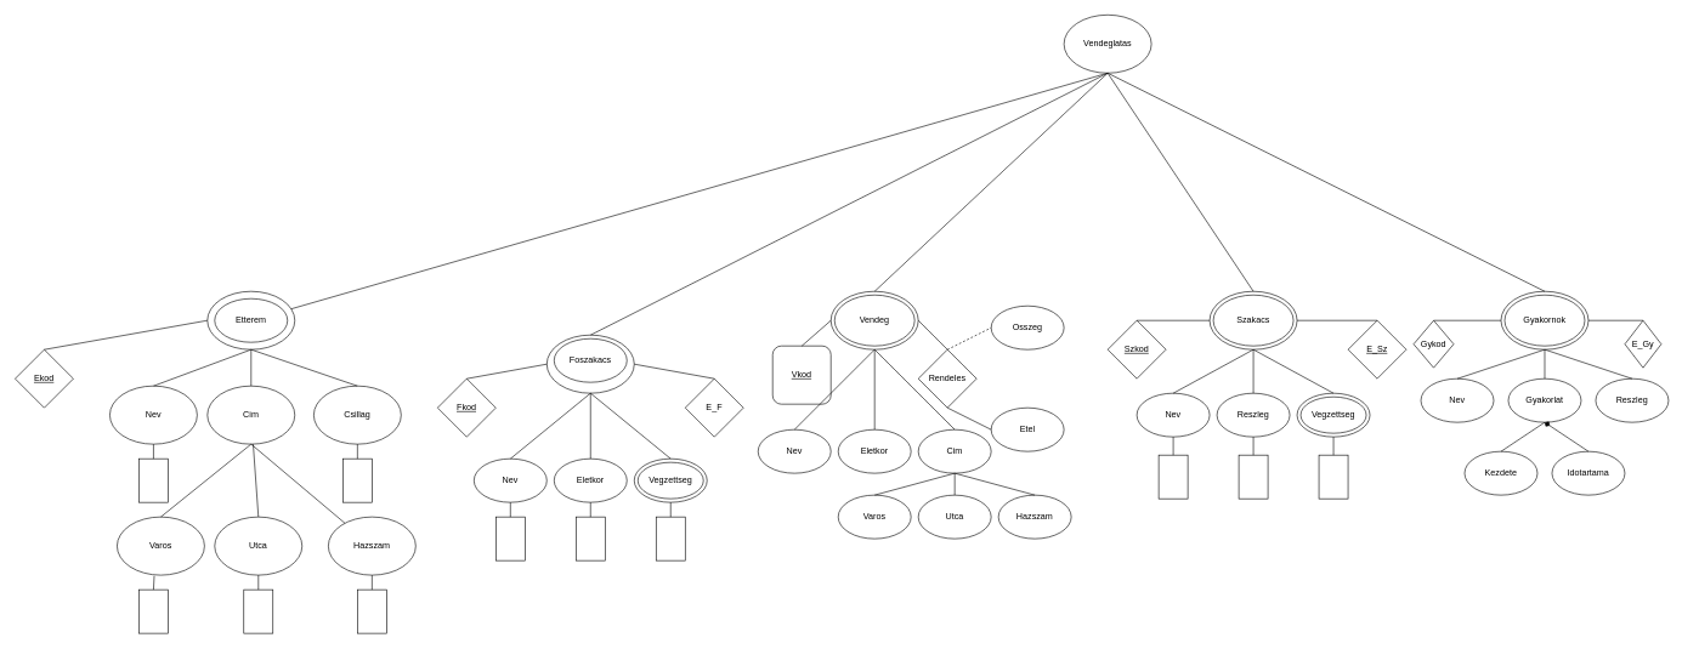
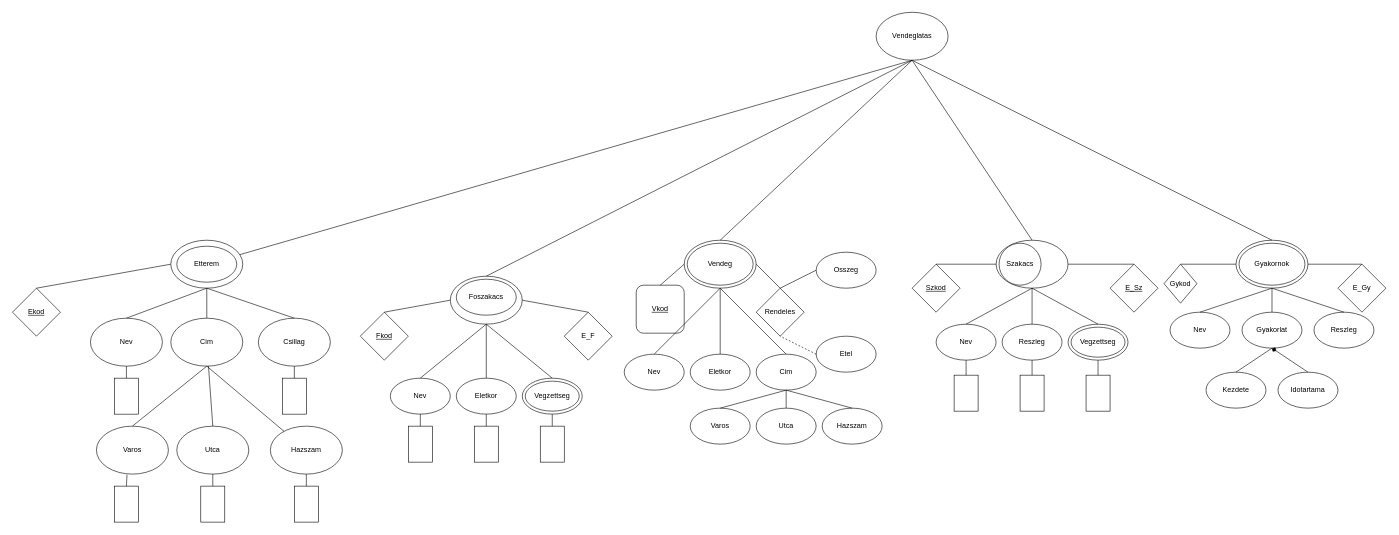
- <mxCell id="74" value="Szakacs" style="ellipse;whiteSpace=wrap;html=1;" vertex="1" parent="1"><mxGeometry x="1665" y="405" width="110" height="70" as="geometry" /></mxCell>
+ <mxCell id="74" value="Szakacs" style="ellipse;whiteSpace=wrap;html=1;" vertex="1" parent="1"><mxGeometry x="1665" y="405" width="70" height="70" as="geometry" /></mxCell>
- <mxCell id="70" value="" style="endArrow=none;html=1;rounded=0;entryX=0;entryY=0.5;entryDx=0;entryDy=0;exitX=0.5;exitY=0;exitDx=0;exitDy=0;dashed=1;" edge="1" parent="1" source="53" target="69"><mxGeometry width="50" height="50" relative="1" as="geometry"><mxPoint x="970" y="650" as="sourcePoint" /><mxPoint x="1020" y="600" as="targetPoint" /></mxGeometry></mxCell>
+ <mxCell id="70" value="" style="endArrow=none;html=1;rounded=0;entryX=0;entryY=0.5;entryDx=0;entryDy=0;exitX=0.5;exitY=0;exitDx=0;exitDy=0;" edge="1" parent="1" source="53" target="69"><mxGeometry width="50" height="50" relative="1" as="geometry"><mxPoint x="970" y="650" as="sourcePoint" /><mxPoint x="1020" y="600" as="targetPoint" /></mxGeometry></mxCell>
- <mxCell id="108" value="E_Gy" style="rhombus;whiteSpace=wrap;html=1;" vertex="1" parent="1"><mxGeometry x="2230" y="440" width="50" height="65" as="geometry" /></mxCell>
+ <mxCell id="108" value="E_Gy" style="rhombus;whiteSpace=wrap;html=1;" vertex="1" parent="1"><mxGeometry x="2230" y="440" width="80" height="80" as="geometry" /></mxCell>
- <mxCell id="71" value="" style="endArrow=none;html=1;rounded=0;entryX=0.5;entryY=1;entryDx=0;entryDy=0;exitX=0;exitY=0.5;exitDx=0;exitDy=0;" edge="1" parent="1" source="68" target="53"><mxGeometry width="50" height="50" relative="1" as="geometry"><mxPoint x="970" y="650" as="sourcePoint" /><mxPoint x="1020" y="600" as="targetPoint" /></mxGeometry></mxCell>
+ <mxCell id="71" value="" style="endArrow=none;html=1;rounded=0;entryX=0.5;entryY=1;entryDx=0;entryDy=0;exitX=0;exitY=0.5;exitDx=0;exitDy=0;dashed=1;" edge="1" parent="1" source="68" target="53"><mxGeometry width="50" height="50" relative="1" as="geometry"><mxPoint x="970" y="650" as="sourcePoint" /><mxPoint x="1020" y="600" as="targetPoint" /></mxGeometry></mxCell>
